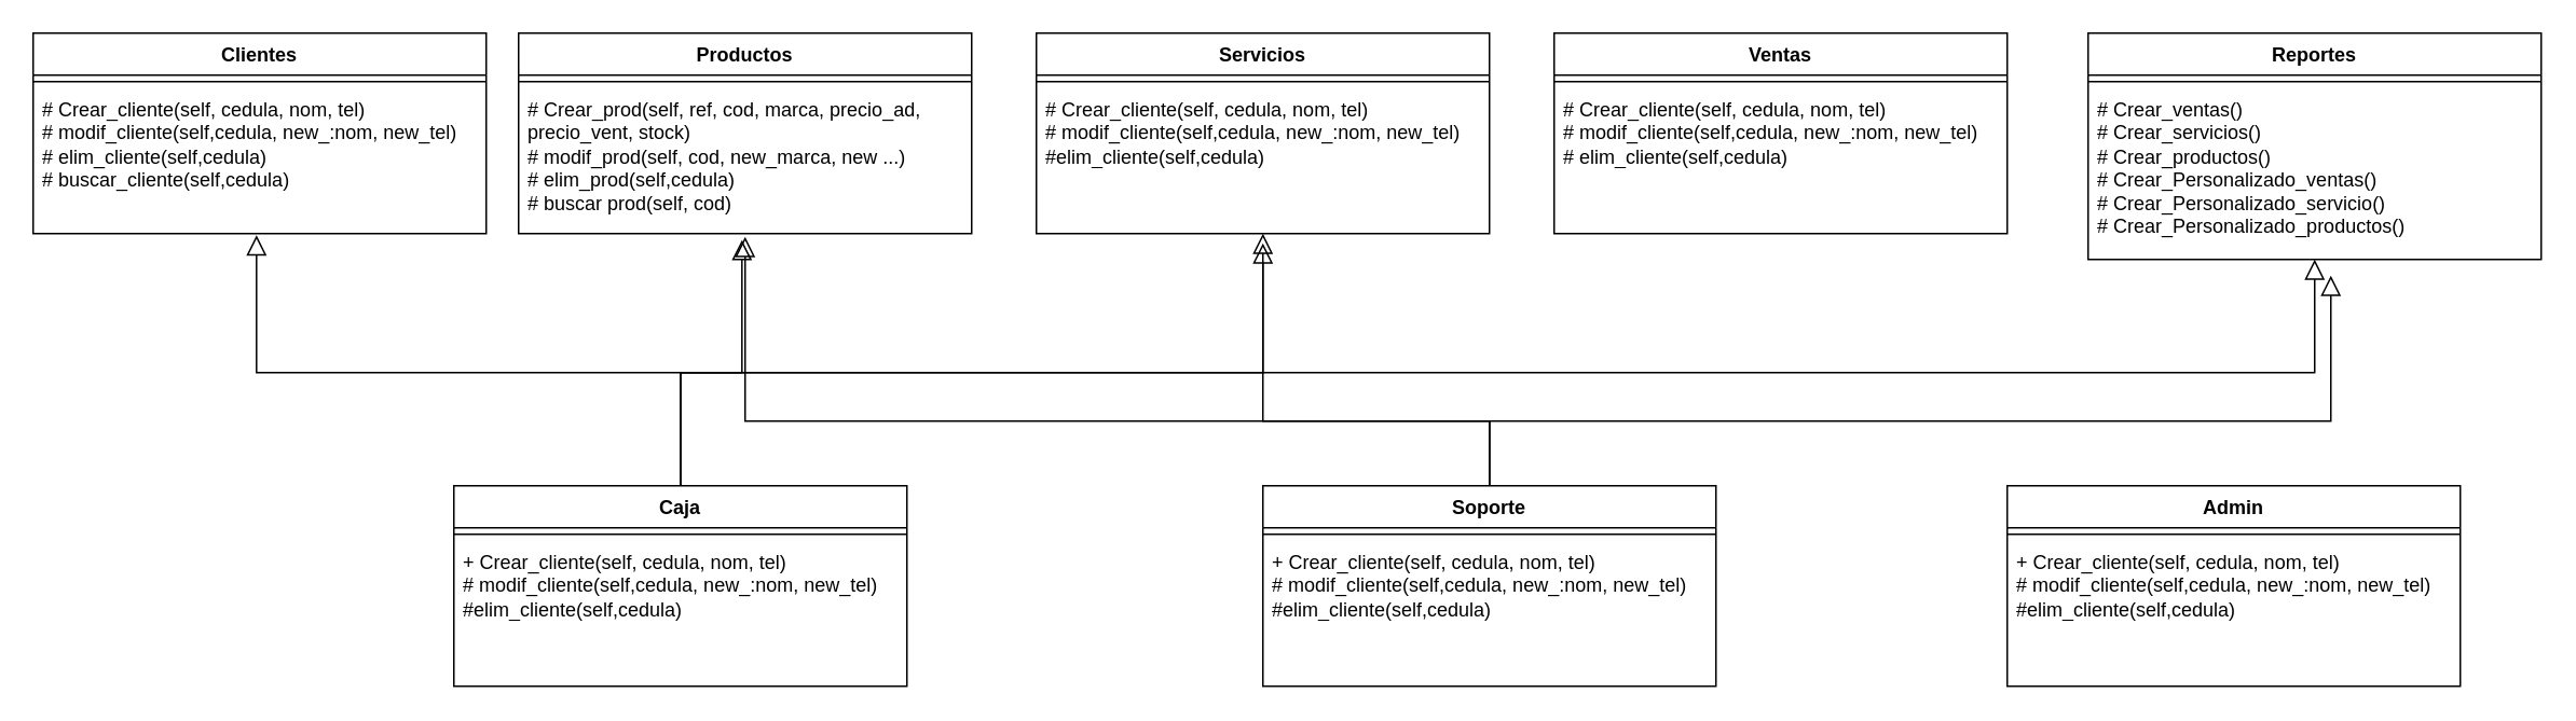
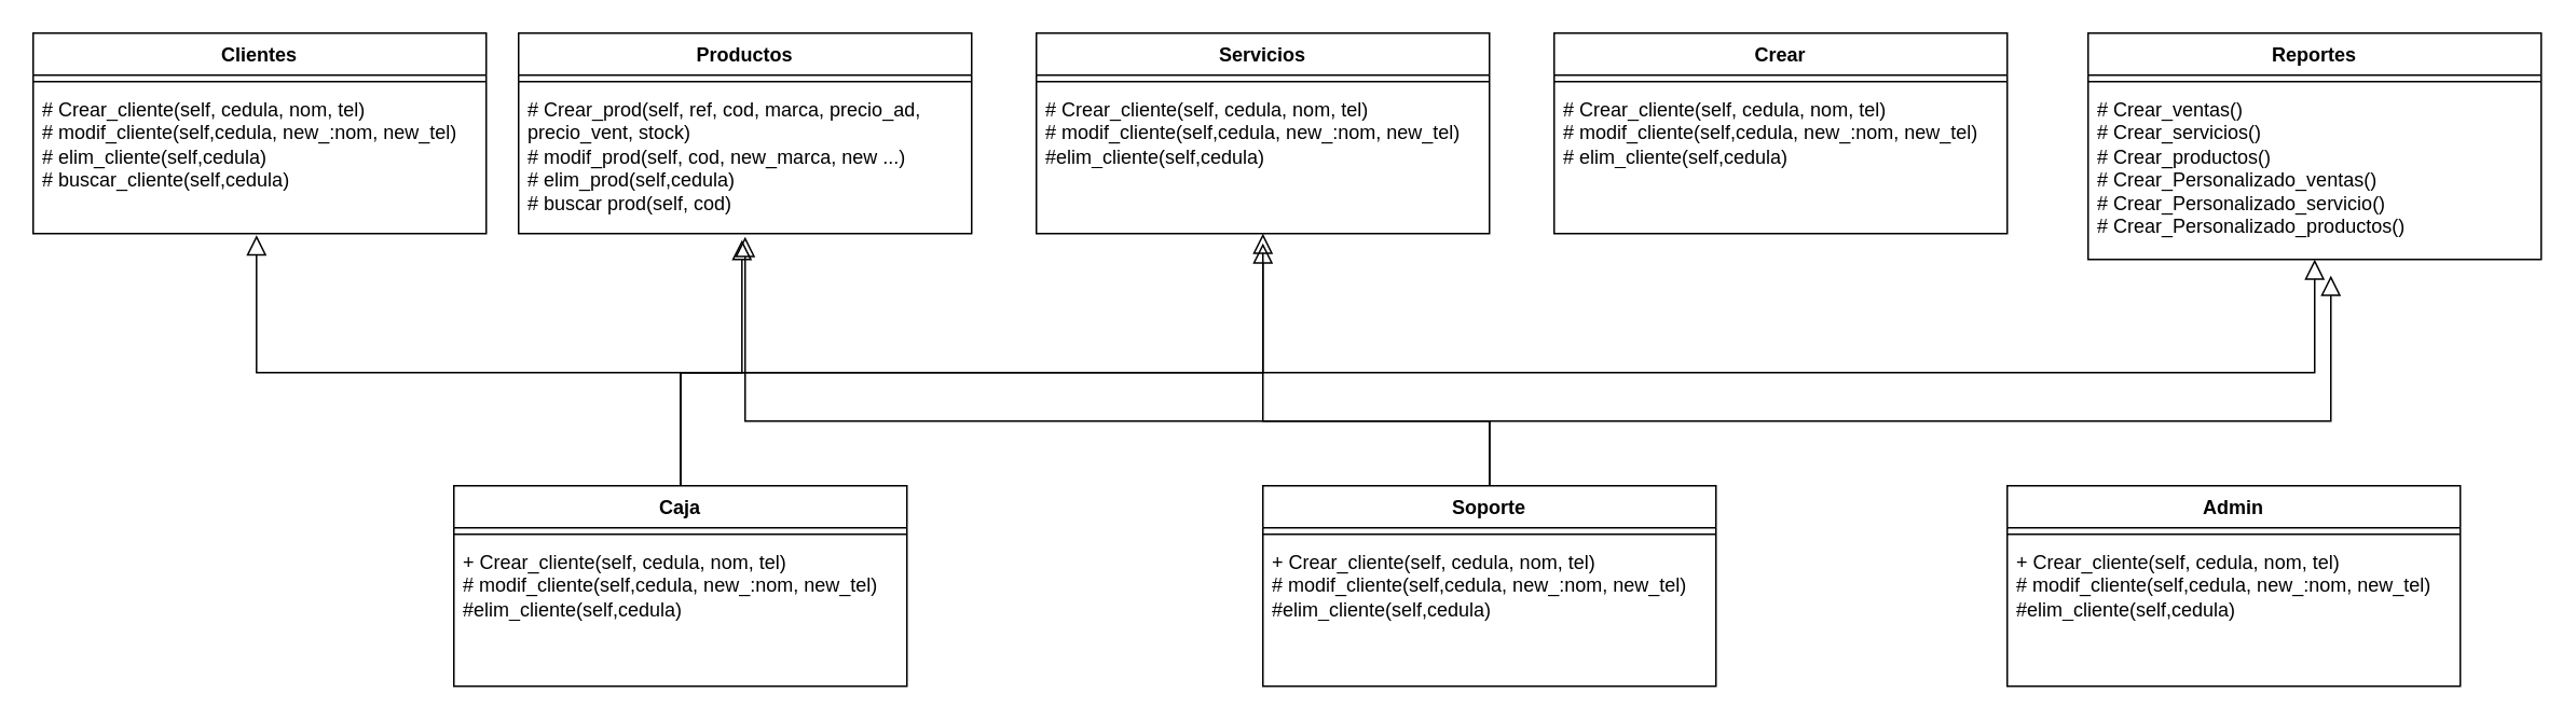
- <mxCell id="11" value="Ventas" style="swimlane;fontStyle=1;align=center;verticalAlign=top;childLayout=stackLayout;horizontal=1;startSize=26;horizontalStack=0;resizeParent=1;resizeParentMax=0;resizeLast=0;collapsible=1;marginBottom=0;whiteSpace=wrap;html=1;" vertex="1" parent="1"><mxGeometry x="960" y="20" width="280" height="124" as="geometry" /></mxCell>
+ <mxCell id="11" value="Crear" style="swimlane;fontStyle=1;align=center;verticalAlign=top;childLayout=stackLayout;horizontal=1;startSize=26;horizontalStack=0;resizeParent=1;resizeParentMax=0;resizeLast=0;collapsible=1;marginBottom=0;whiteSpace=wrap;html=1;" vertex="1" parent="1"><mxGeometry x="960" y="20" width="280" height="124" as="geometry" /></mxCell>
